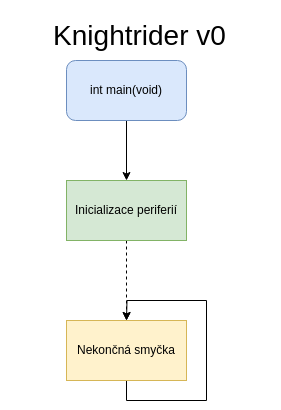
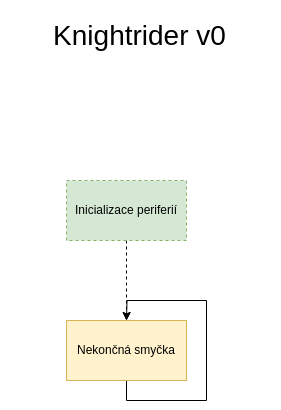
- <mxCell id="3" value="int main(void)" style="rounded=1;whiteSpace=wrap;html=1;fillColor=#dae8fc;strokeColor=#6c8ebf;" parent="1" vertex="1"><mxGeometry x="66" y="60" width="120" height="60" as="geometry" /></mxCell>
- <mxCell id="2" value="" style="edgeStyle=orthogonalEdgeStyle;rounded=0;orthogonalLoop=1;jettySize=auto;html=1;entryX=0.5;entryY=0;entryDx=0;entryDy=0;" parent="1" source="3" target="6" edge="1"><mxGeometry relative="1" as="geometry"><mxPoint x="126" y="180" as="targetPoint" /></mxGeometry></mxCell>
- <mxCell id="6" value="Inicializace periferií" style="rounded=0;whiteSpace=wrap;html=1;fillColor=#d5e8d4;strokeColor=#82b366;" vertex="1" parent="1"><mxGeometry x="66" y="180" width="120" height="60" as="geometry" /></mxCell>
+ <mxCell id="6" value="Inicializace periferií" style="rounded=0;whiteSpace=wrap;html=1;fillColor=#d5e8d4;strokeColor=#82b366;dashed=1;" vertex="1" parent="1"><mxGeometry x="66" y="180" width="120" height="60" as="geometry" /></mxCell>
